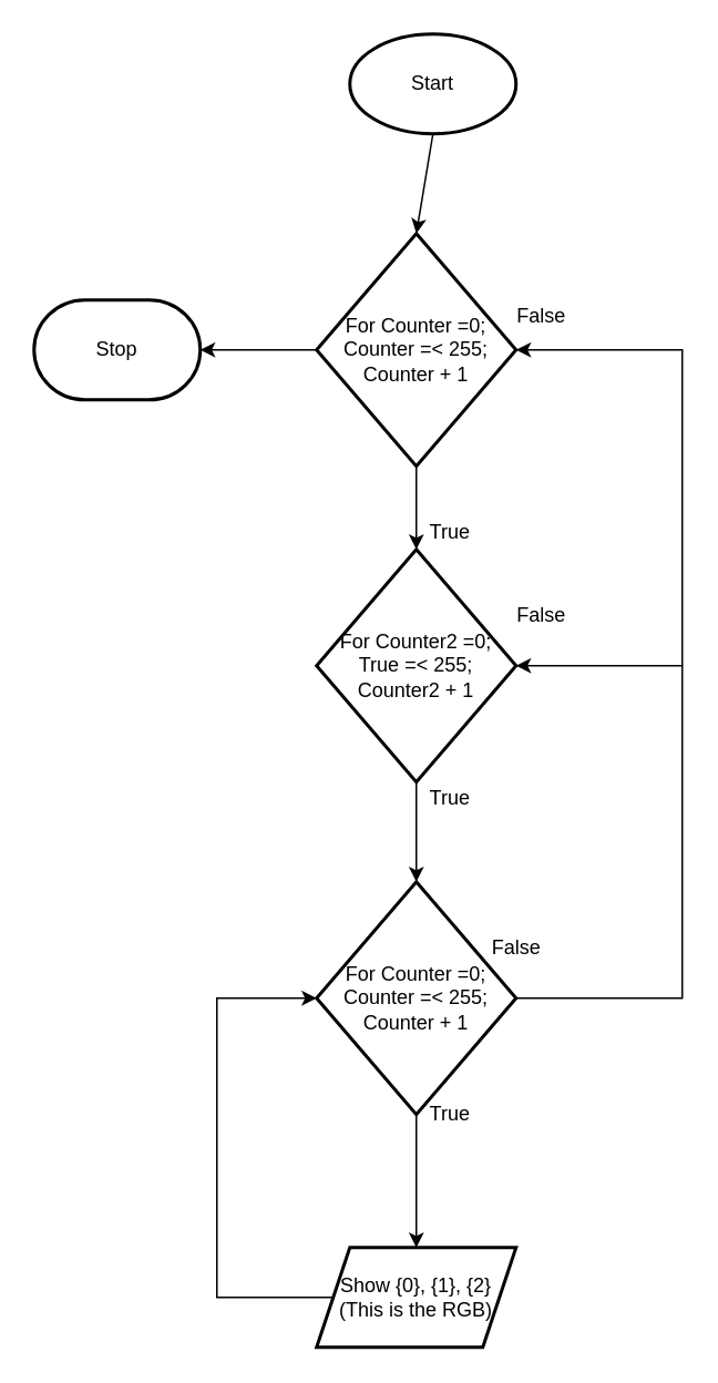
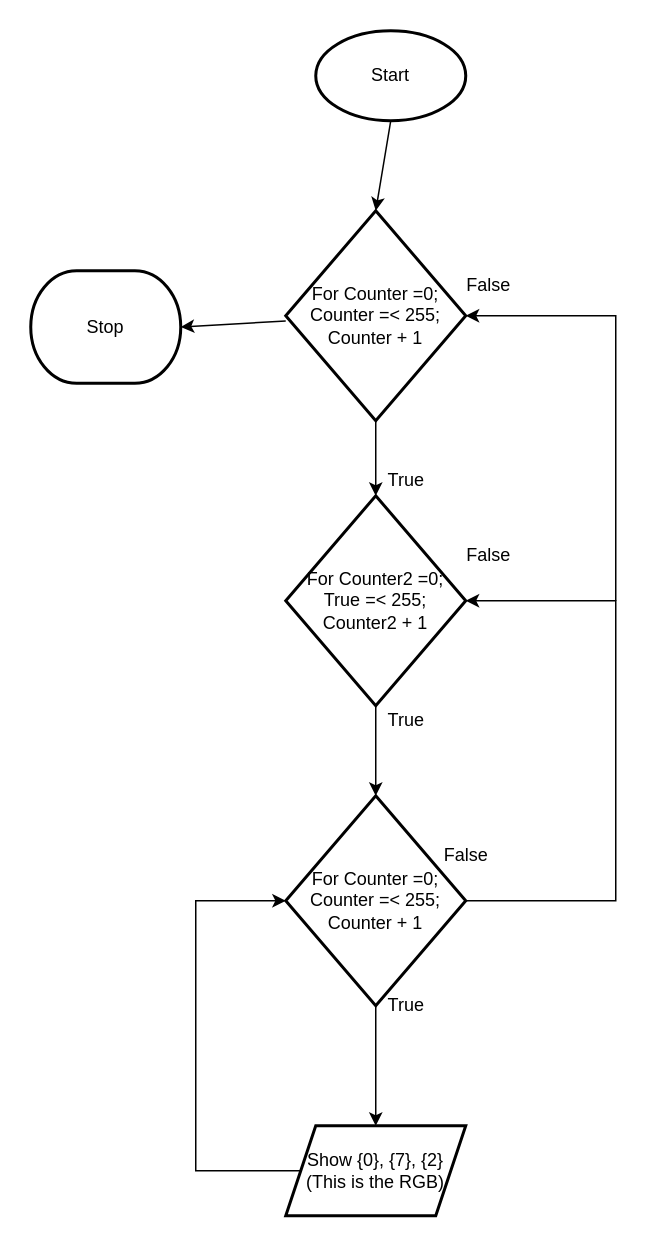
- <mxCell id="17" value="Stop" style="strokeWidth=2;html=1;shape=mxgraph.flowchart.terminator;whiteSpace=wrap;" vertex="1" parent="1"><mxGeometry x="20" y="180" width="100" height="60" as="geometry" /></mxCell>
+ <mxCell id="17" value="Stop" style="strokeWidth=2;html=1;shape=mxgraph.flowchart.terminator;whiteSpace=wrap;" vertex="1" parent="1"><mxGeometry x="20" y="180" width="100" height="75" as="geometry" /></mxCell>
- <mxCell id="13" value="Show {0}, {1}, {2} (This is the RGB)" style="shape=parallelogram;perimeter=parallelogramPerimeter;whiteSpace=wrap;html=1;fixedSize=1;strokeWidth=2;" vertex="1" parent="1"><mxGeometry x="190" y="750" width="120" height="60" as="geometry" /></mxCell>
+ <mxCell id="13" value="Show {0}, {7}, {2} (This is the RGB)" style="shape=parallelogram;perimeter=parallelogramPerimeter;whiteSpace=wrap;html=1;fixedSize=1;strokeWidth=2;" vertex="1" parent="1"><mxGeometry x="190" y="750" width="120" height="60" as="geometry" /></mxCell>
